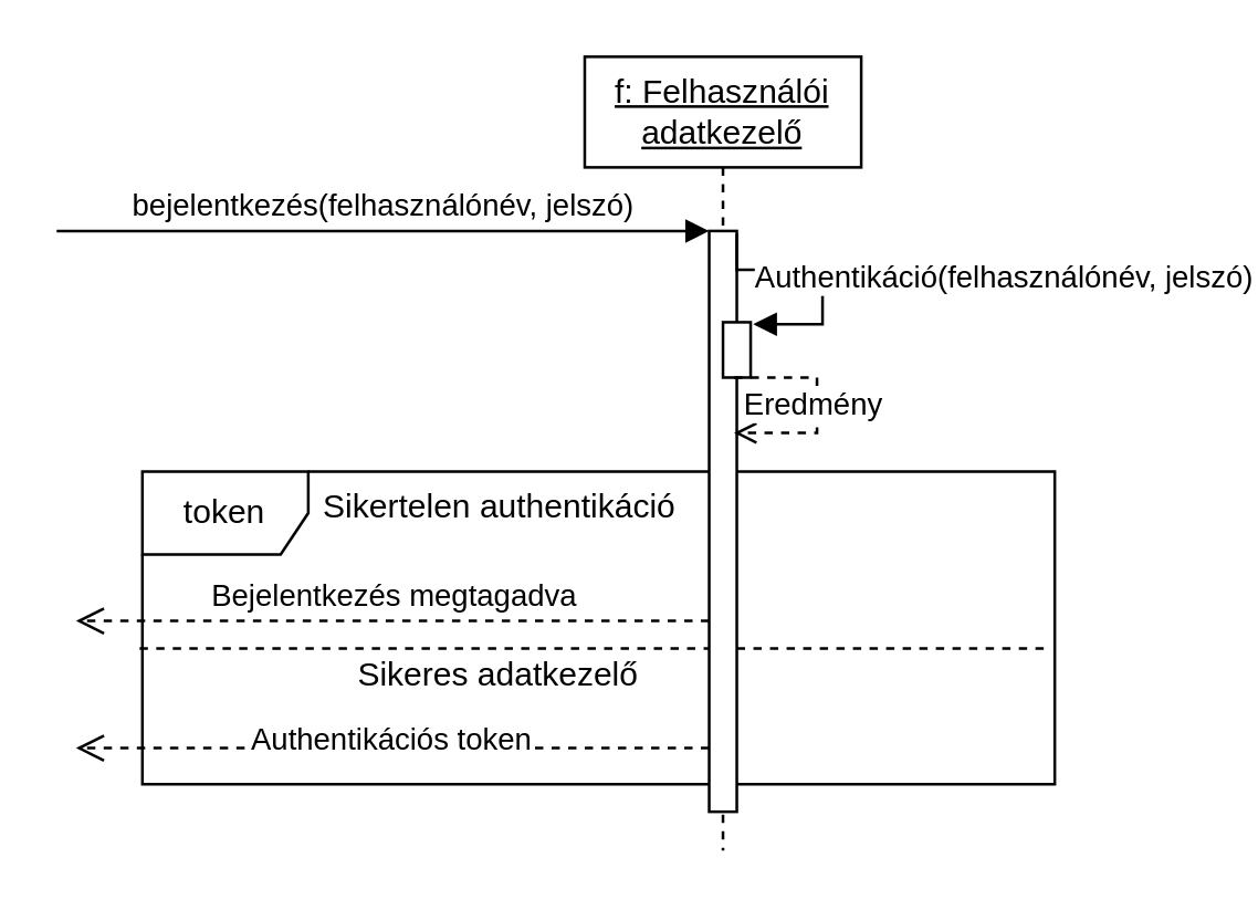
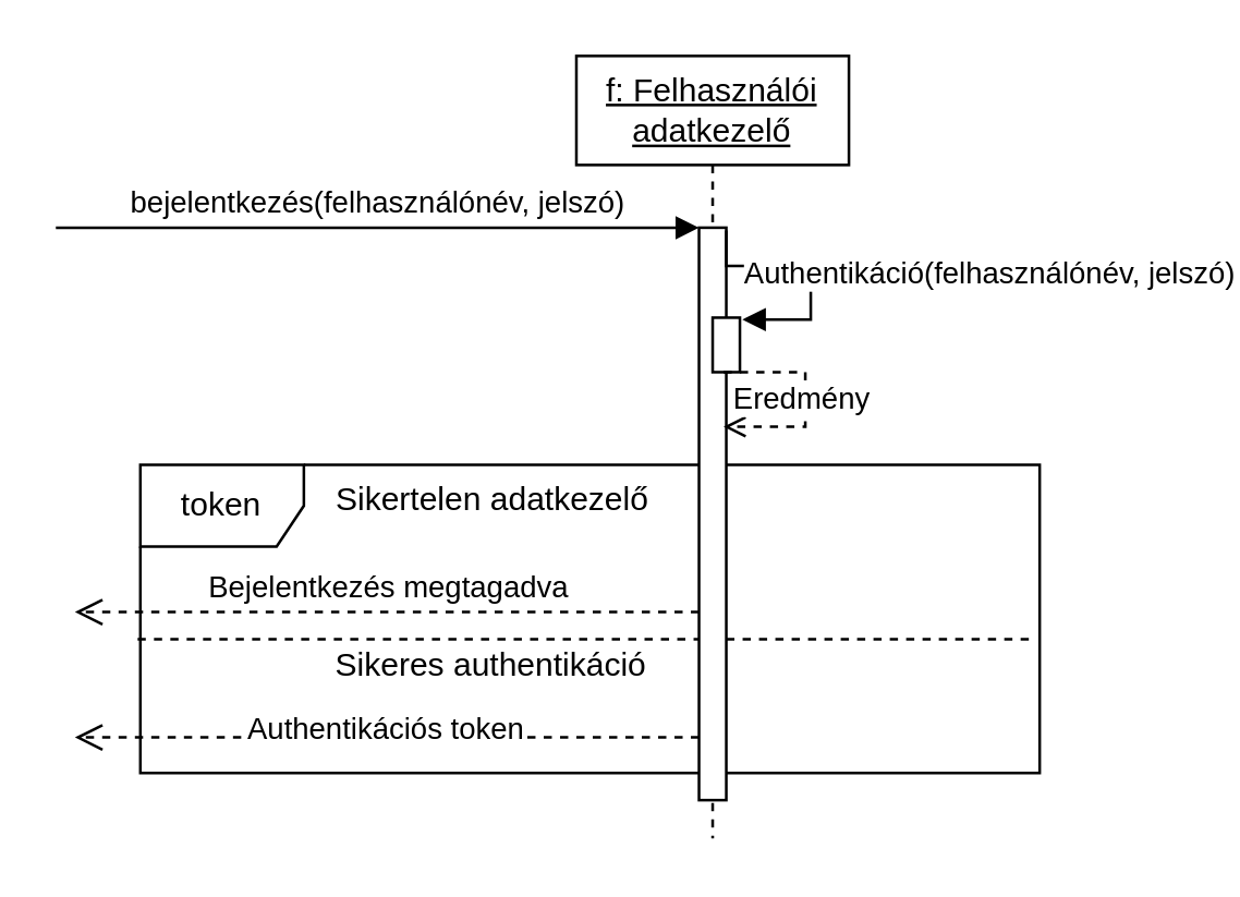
- <mxCell id="12" value="Sikertelen authentikáció" style="text;html=1;strokeColor=none;fillColor=none;align=center;verticalAlign=middle;whiteSpace=wrap;rounded=0;dashed=1;" parent="1" vertex="1"><mxGeometry x="106" y="168" width="149" height="30" as="geometry" /></mxCell>
+ <mxCell id="12" value="Sikertelen adatkezelő" style="text;html=1;strokeColor=none;fillColor=none;align=center;verticalAlign=middle;whiteSpace=wrap;rounded=0;dashed=1;" parent="1" vertex="1"><mxGeometry x="106" y="168" width="149" height="30" as="geometry" /></mxCell>
- <mxCell id="13" value="Sikeres adatkezelő" style="text;html=1;strokeColor=none;fillColor=none;align=center;verticalAlign=middle;whiteSpace=wrap;rounded=0;dashed=1;" parent="1" vertex="1"><mxGeometry x="98" y="229" width="164" height="30" as="geometry" /></mxCell>
+ <mxCell id="13" value="Sikeres authentikáció" style="text;html=1;strokeColor=none;fillColor=none;align=center;verticalAlign=middle;whiteSpace=wrap;rounded=0;dashed=1;" parent="1" vertex="1"><mxGeometry x="98" y="229" width="164" height="30" as="geometry" /></mxCell>
